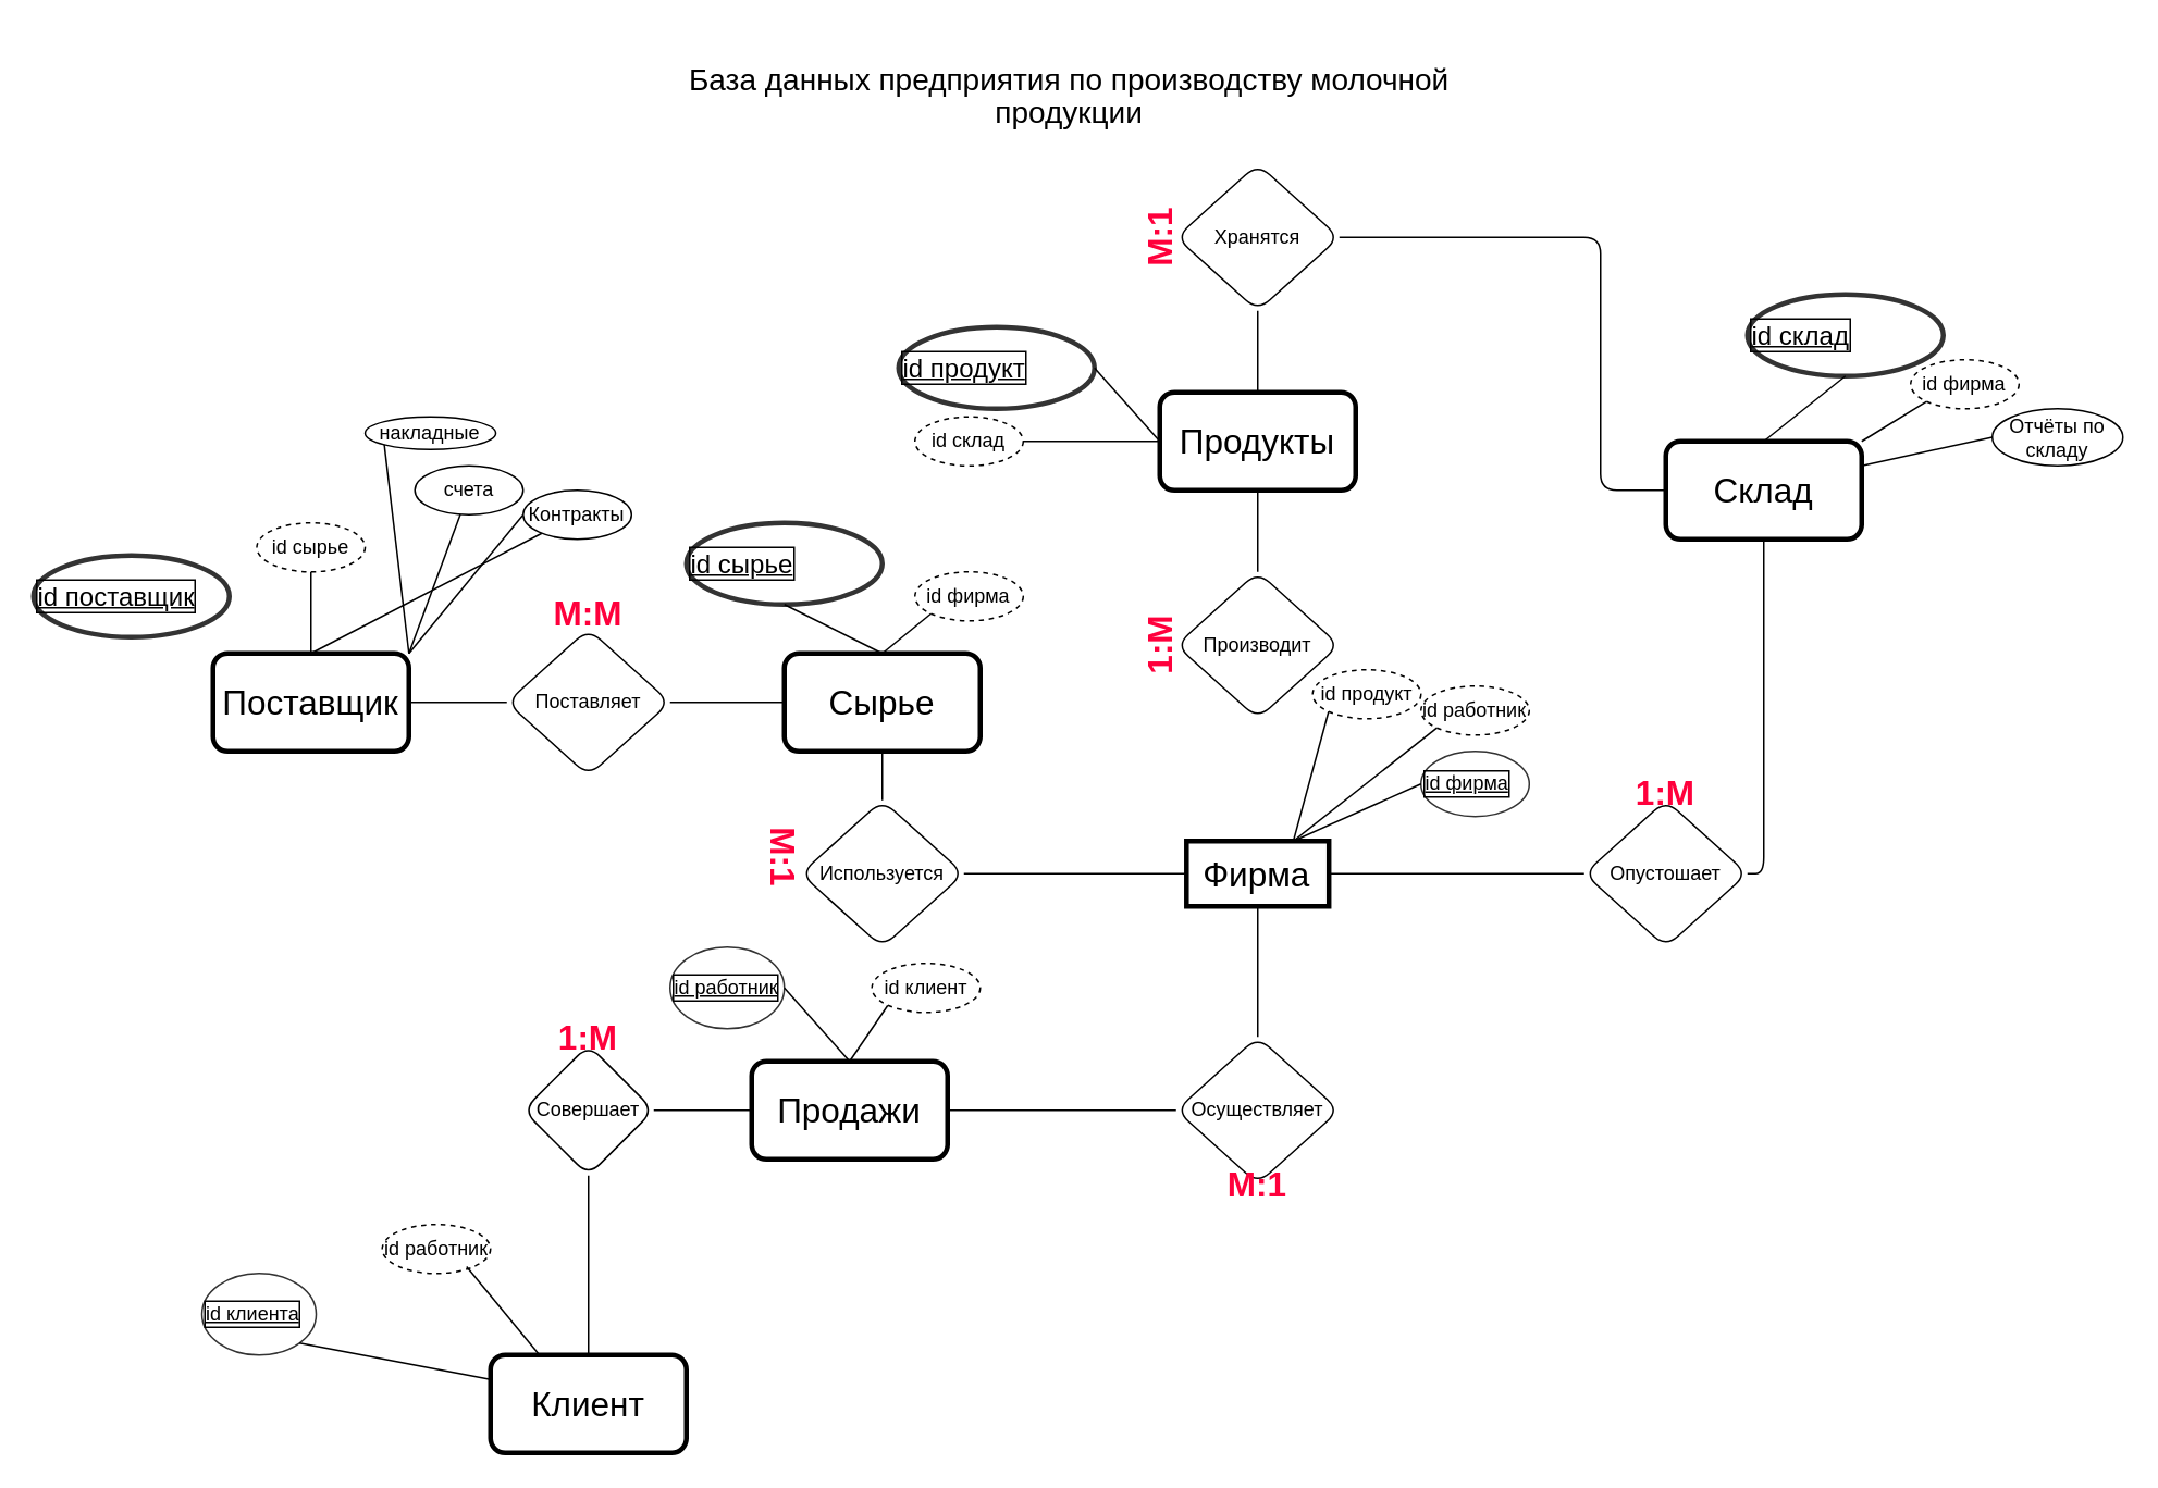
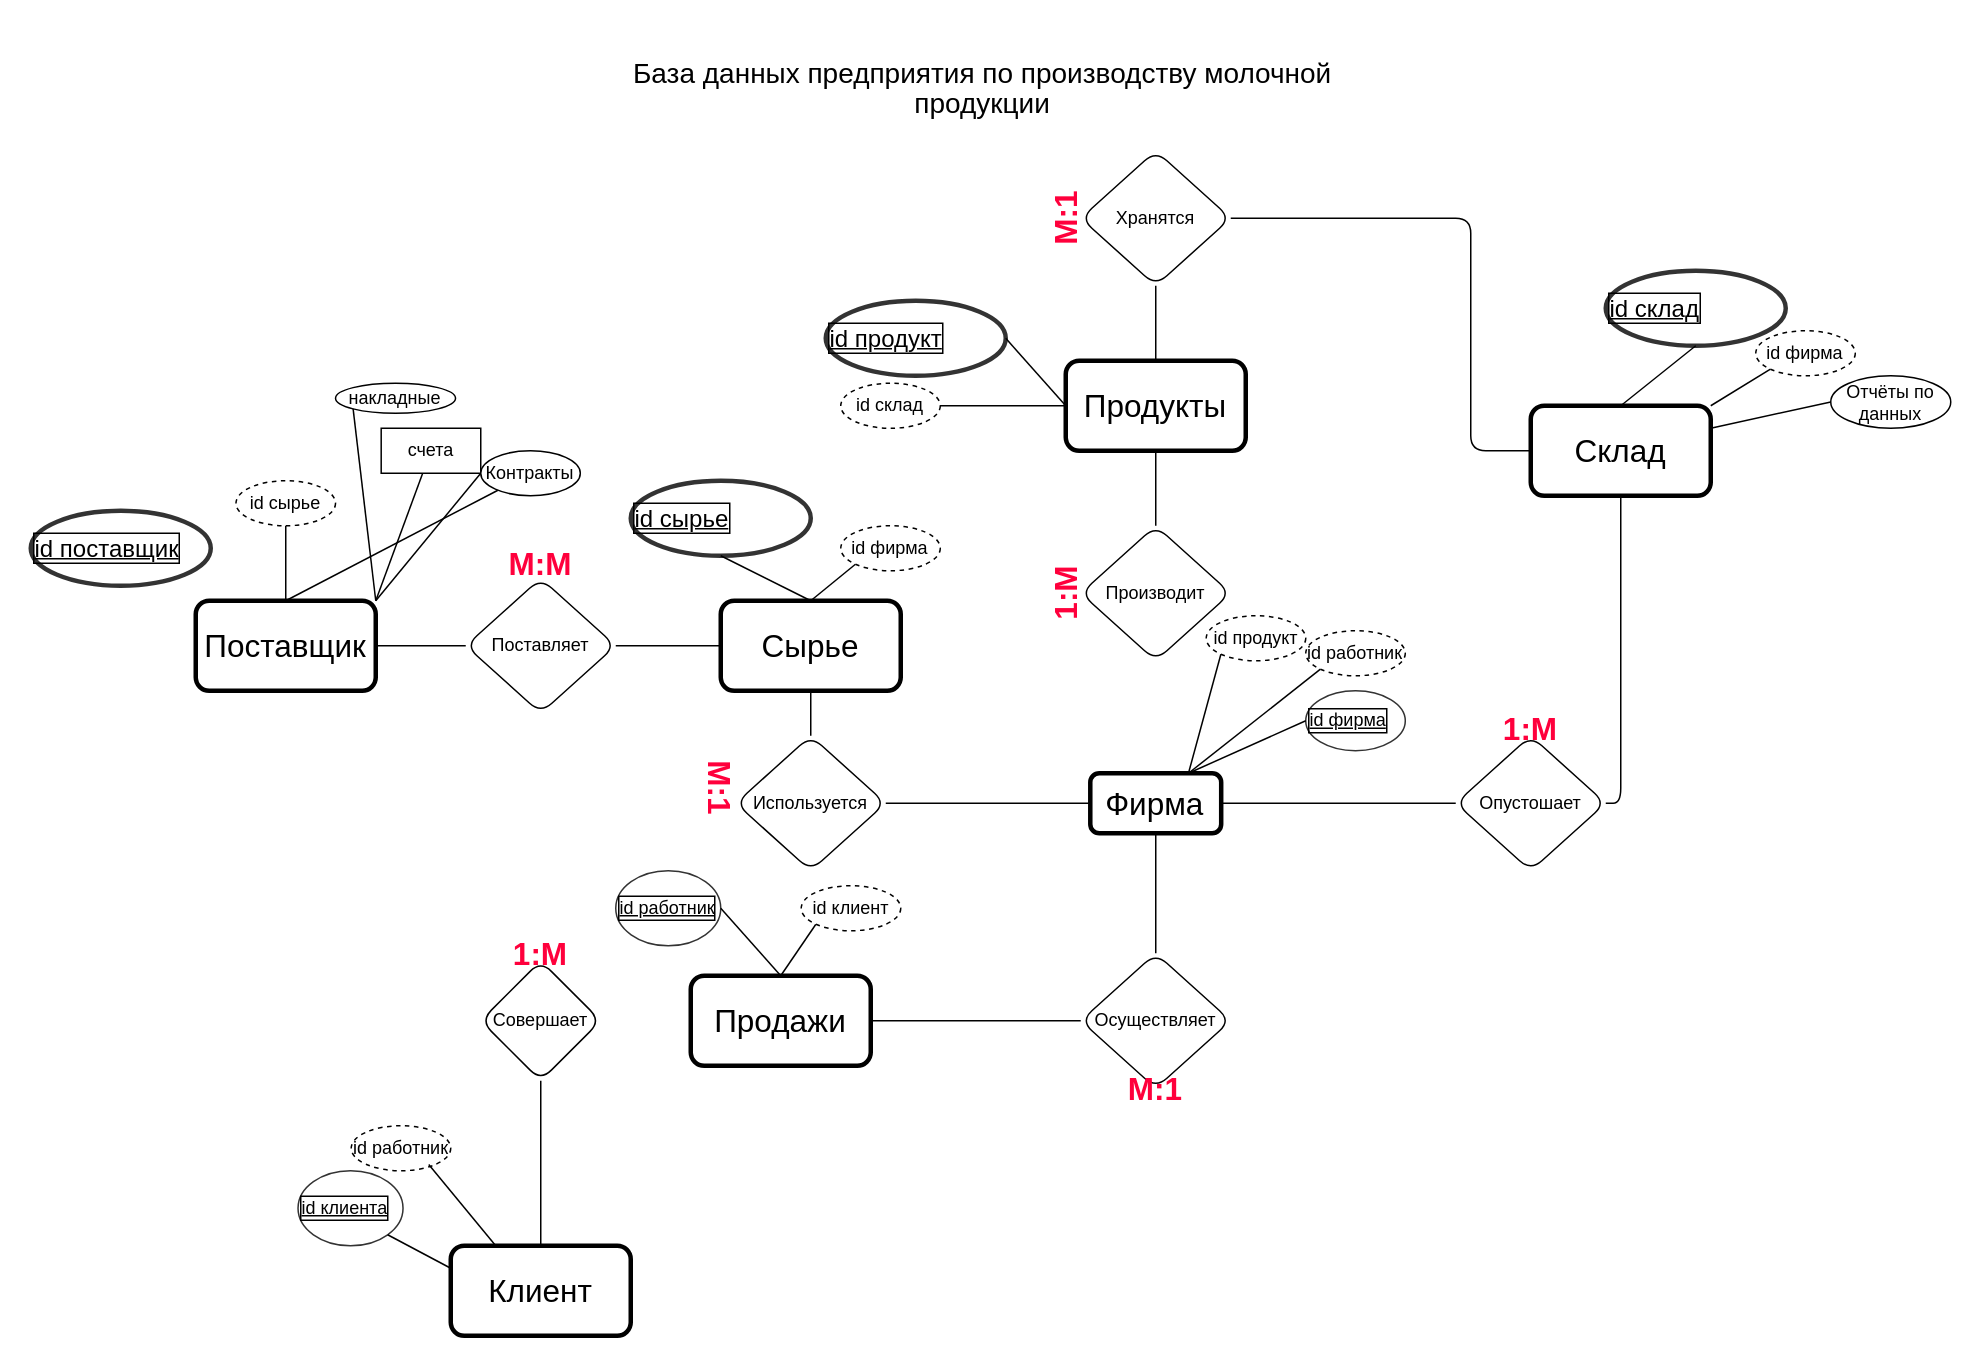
- <mxCell id="73" value="Отчёты по складу" style="ellipse;whiteSpace=wrap;html=1;rounded=1;" parent="1" vertex="1"><mxGeometry x="1220" y="250" width="80" height="35" as="geometry" /></mxCell>
+ <mxCell id="73" value="Отчёты по данных" style="ellipse;whiteSpace=wrap;html=1;rounded=1;" parent="1" vertex="1"><mxGeometry x="1220" y="250" width="80" height="35" as="geometry" /></mxCell>
- <mxCell id="69" value="счета" style="ellipse;whiteSpace=wrap;html=1;rounded=1;" parent="1" vertex="1"><mxGeometry x="253.63" y="285" width="66.37" height="30" as="geometry" /></mxCell>
+ <mxCell id="69" value="счета" style="whiteSpace=wrap;html=1;rounded=0;" parent="1" vertex="1"><mxGeometry x="253.63" y="285" width="66.37" height="30" as="geometry" /></mxCell>
- <mxCell id="10" value="Фирма" style="whiteSpace=wrap;html=1;labelBackgroundColor=none;strokeWidth=3;fontSize=21;rounded=0;" parent="1" vertex="1"><mxGeometry x="726.36" y="515" width="87.27" height="40" as="geometry" /></mxCell>
+ <mxCell id="10" value="Фирма" style="rounded=1;whiteSpace=wrap;html=1;labelBackgroundColor=none;strokeWidth=3;fontSize=21;" parent="1" vertex="1"><mxGeometry x="726.36" y="515" width="87.27" height="40" as="geometry" /></mxCell>
- <mxCell id="16" value="" style="endArrow=none;html=1;rounded=1;exitX=1;exitY=0.5;exitDx=0;exitDy=0;entryX=0;entryY=0.5;entryDx=0;entryDy=0;" parent="1" source="3" target="4" edge="1"><mxGeometry width="50" height="50" relative="1" as="geometry"><mxPoint x="270" y="690" as="sourcePoint" /><mxPoint x="330" y="690" as="targetPoint" /></mxGeometry></mxCell>
- <mxCell id="42" value="id клиента" style="ellipse;rounded=1;fontStyle=4;fontSize=12;fontFamily=Helvetica;labelBackgroundColor=none;labelBorderColor=default;align=left;verticalAlign=middle;horizontal=1;whiteSpace=wrap;html=1;spacingTop=0;strokeWidth=1;strokeColor=#333333;" parent="1" vertex="1"><mxGeometry x="123.19" y="780" width="70" height="50" as="geometry" /></mxCell>
+ <mxCell id="42" value="id клиента" style="ellipse;rounded=1;fontStyle=4;fontSize=12;fontFamily=Helvetica;labelBackgroundColor=none;labelBorderColor=default;align=left;verticalAlign=middle;horizontal=1;whiteSpace=wrap;html=1;spacingTop=0;strokeWidth=1;strokeColor=#333333;" parent="1" vertex="1"><mxGeometry x="198.19" y="780" width="70" height="50" as="geometry" /></mxCell>
